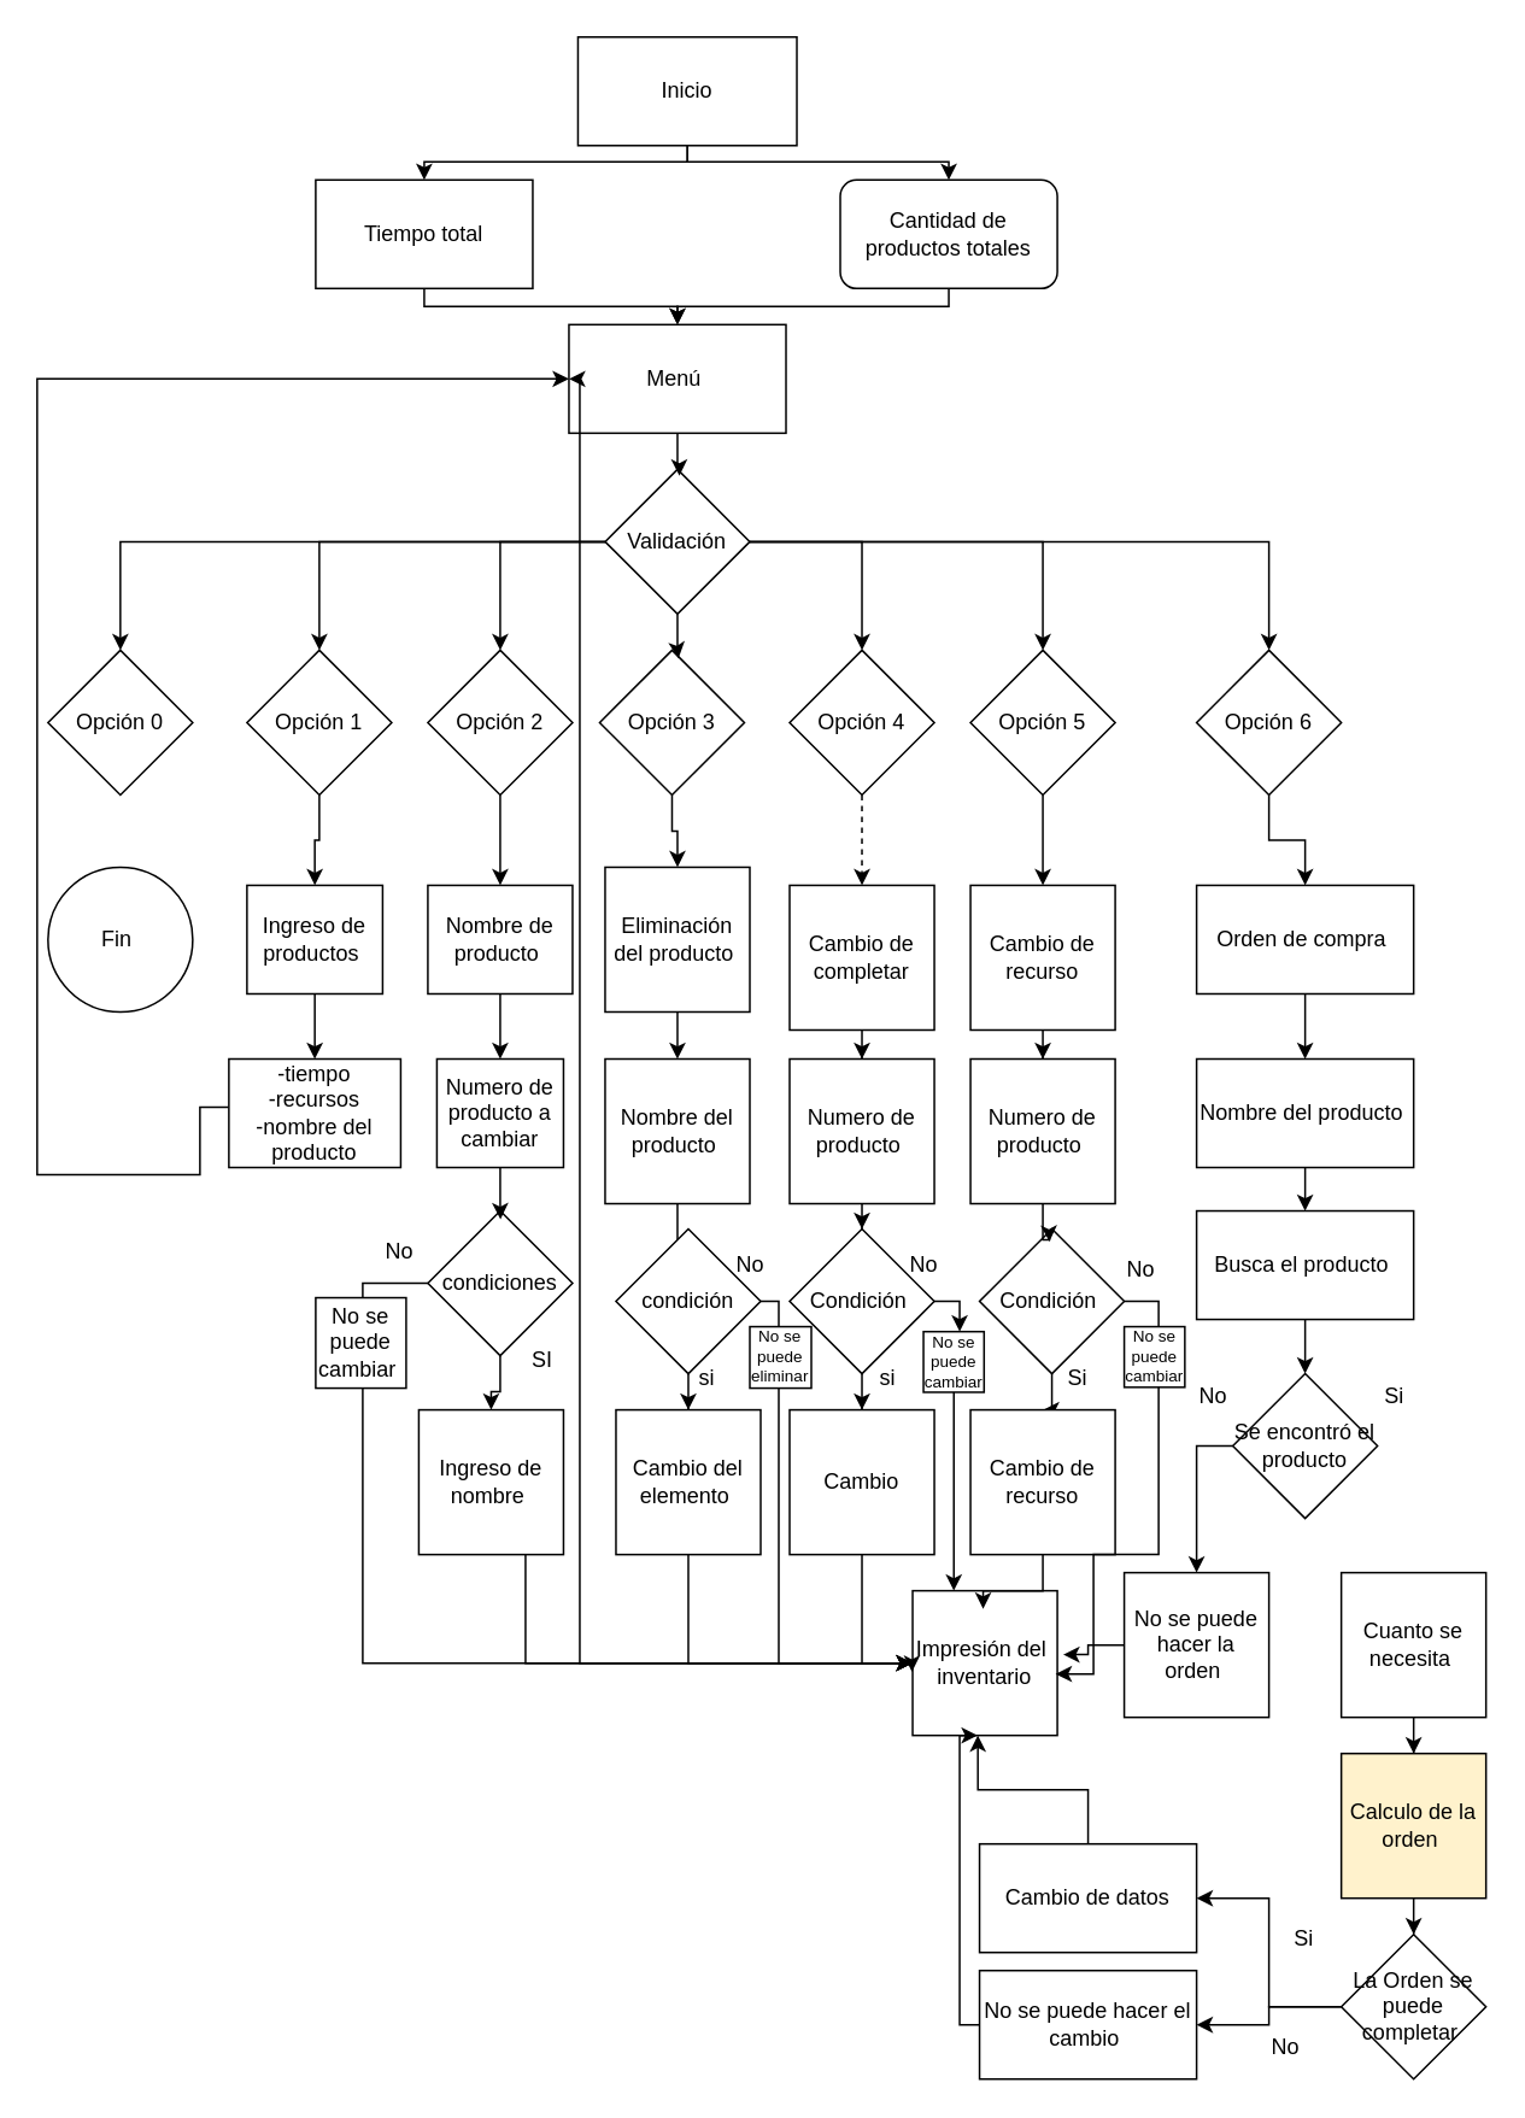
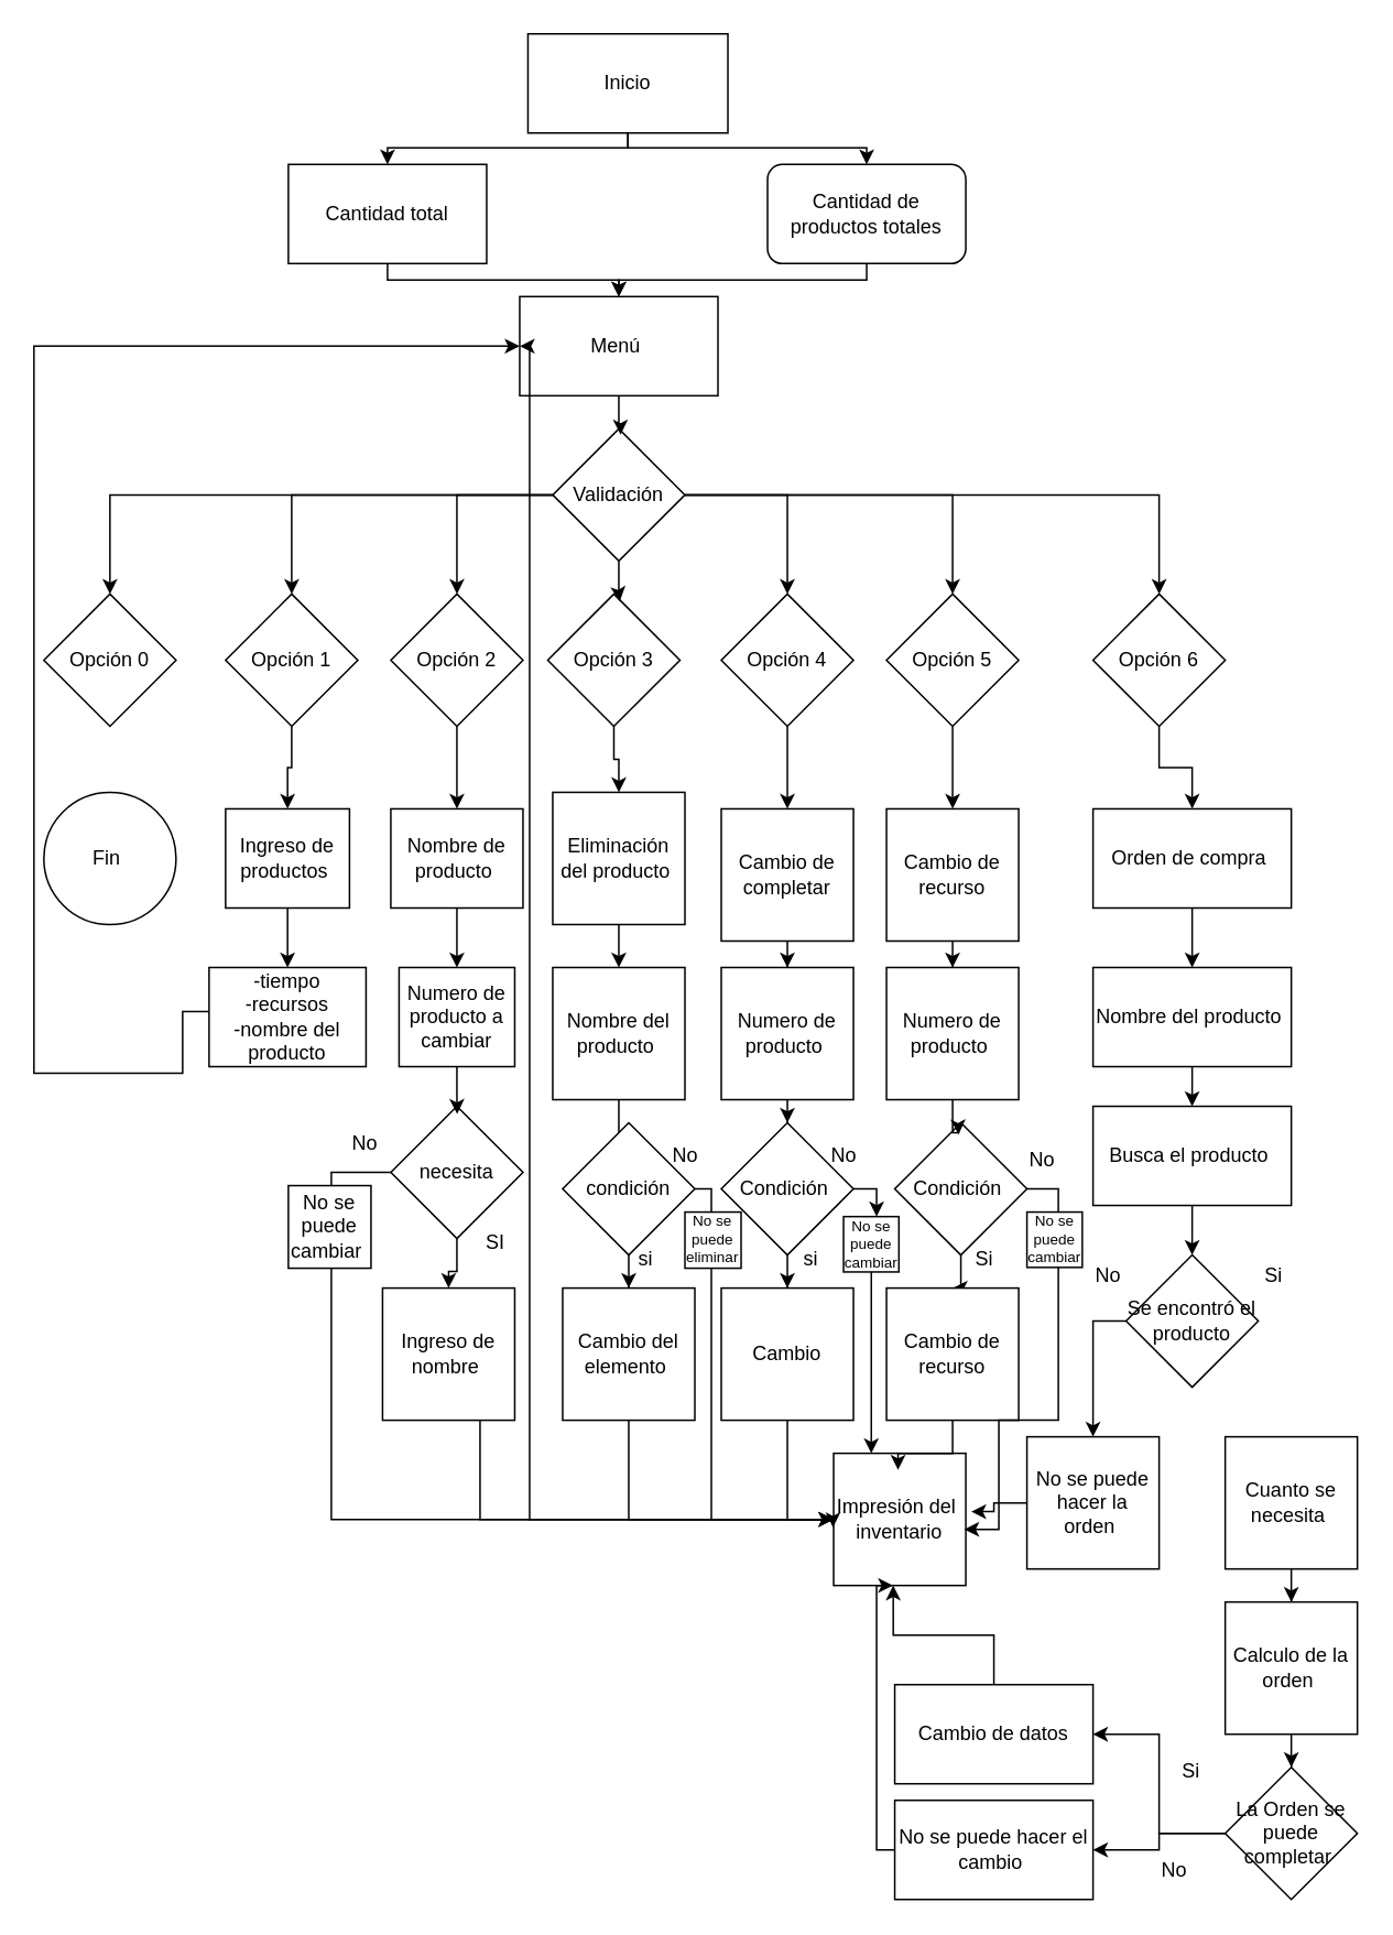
- <mxCell id="6" value="Tiempo total" style="rounded=0;whiteSpace=wrap;html=1;" vertex="1" parent="1"><mxGeometry x="174" y="99" width="120" height="60" as="geometry" /></mxCell>
+ <mxCell id="6" value="Cantidad total" style="rounded=0;whiteSpace=wrap;html=1;" vertex="1" parent="1"><mxGeometry x="174" y="99" width="120" height="60" as="geometry" /></mxCell>
- <mxCell id="24" style="edgeStyle=orthogonalEdgeStyle;rounded=0;orthogonalLoop=1;jettySize=auto;html=1;entryX=0.5;entryY=0;entryDx=0;entryDy=0;dashed=1;" edge="1" parent="1" source="25" target="54"><mxGeometry relative="1" as="geometry" /></mxCell>
+ <mxCell id="24" style="edgeStyle=orthogonalEdgeStyle;rounded=0;orthogonalLoop=1;jettySize=auto;html=1;entryX=0.5;entryY=0;entryDx=0;entryDy=0;" edge="1" parent="1" source="25" target="54"><mxGeometry relative="1" as="geometry" /></mxCell>
- <mxCell id="40" value="condiciones" style="rhombus;whiteSpace=wrap;html=1;" vertex="1" parent="1"><mxGeometry x="236" y="669" width="80" height="80" as="geometry" /></mxCell>
+ <mxCell id="40" value="necesita" style="rhombus;whiteSpace=wrap;html=1;" vertex="1" parent="1"><mxGeometry x="236" y="669" width="80" height="80" as="geometry" /></mxCell>
- <mxCell id="80" value="Calculo de la orden&amp;nbsp;" style="whiteSpace=wrap;html=1;aspect=fixed;fillColor=#fff2cc;" vertex="1" parent="1"><mxGeometry x="741" y="969" width="80" height="80" as="geometry" /></mxCell>
+ <mxCell id="80" value="Calculo de la orden&amp;nbsp;" style="whiteSpace=wrap;html=1;aspect=fixed;" vertex="1" parent="1"><mxGeometry x="741" y="969" width="80" height="80" as="geometry" /></mxCell>
